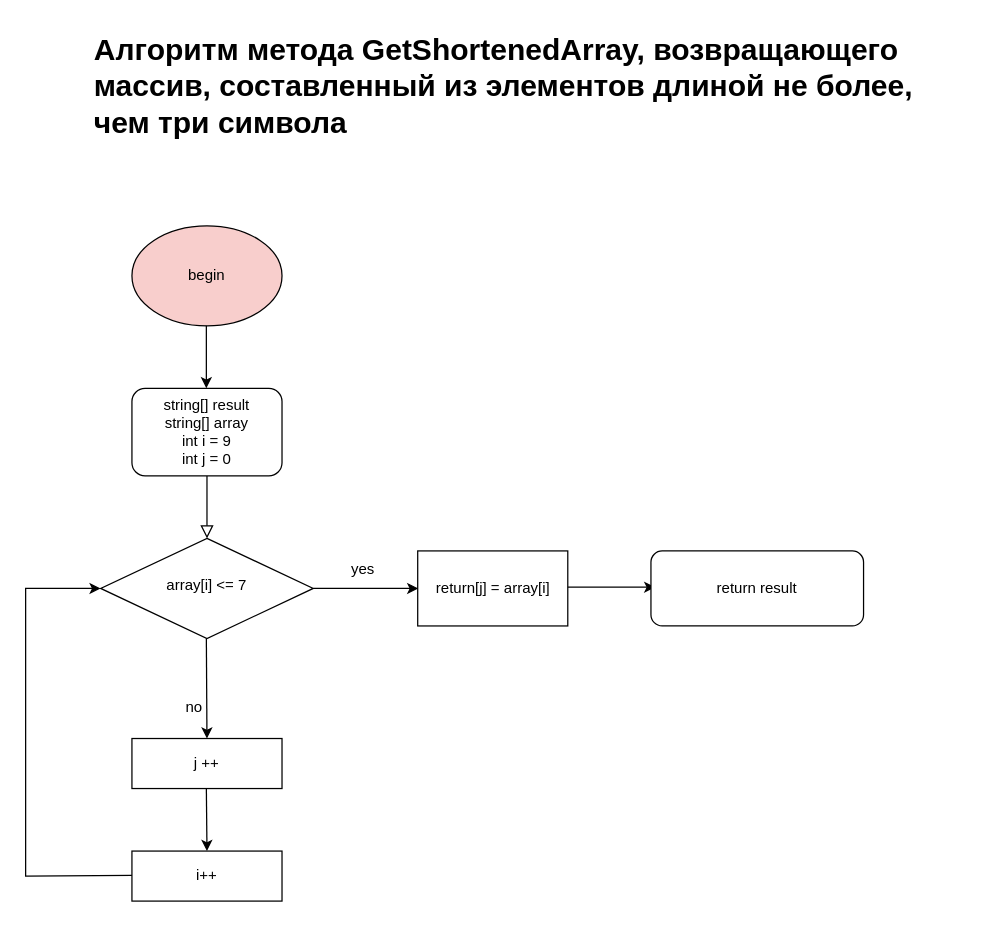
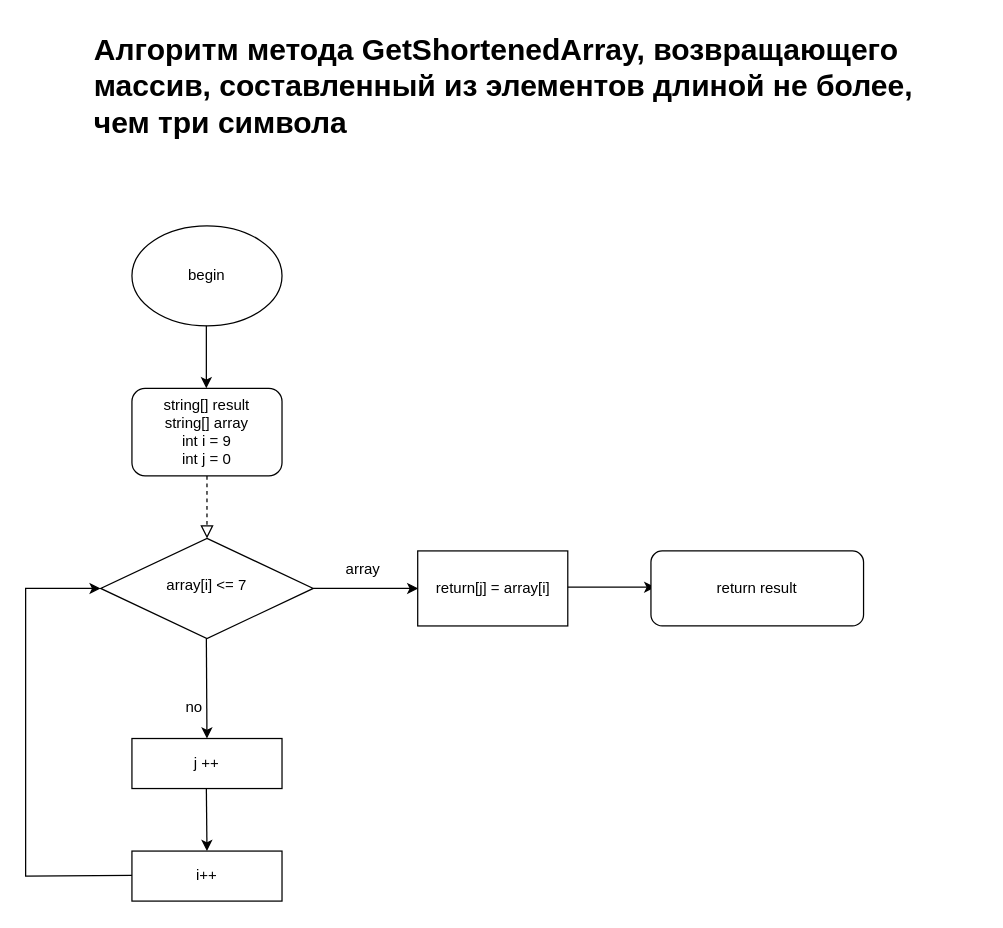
- <mxCell id="16" value="begin" style="ellipse;whiteSpace=wrap;html=1;fontSize=12;fillColor=#f8cecc;" vertex="1" parent="1"><mxGeometry x="105" y="180" width="120" height="80" as="geometry" /></mxCell>
+ <mxCell id="16" value="begin" style="ellipse;whiteSpace=wrap;html=1;fontSize=12;" vertex="1" parent="1"><mxGeometry x="105" y="180" width="120" height="80" as="geometry" /></mxCell>
- <mxCell id="2" value="" style="rounded=0;html=1;jettySize=auto;orthogonalLoop=1;fontSize=11;endArrow=block;endFill=0;endSize=8;strokeWidth=1;shadow=0;labelBackgroundColor=none;edgeStyle=orthogonalEdgeStyle;" parent="1" source="3" target="4" edge="1"><mxGeometry relative="1" as="geometry" /></mxCell>
+ <mxCell id="2" value="" style="rounded=0;html=1;jettySize=auto;orthogonalLoop=1;fontSize=11;endArrow=block;endFill=0;endSize=8;strokeWidth=1;shadow=0;labelBackgroundColor=none;edgeStyle=orthogonalEdgeStyle;dashed=1;" parent="1" source="3" target="4" edge="1"><mxGeometry relative="1" as="geometry" /></mxCell>
- <mxCell id="9" value="yes" style="text;html=1;strokeColor=none;fillColor=none;align=center;verticalAlign=middle;whiteSpace=wrap;rounded=0;fontSize=12;" vertex="1" parent="1"><mxGeometry x="260" y="440" width="60" height="30" as="geometry" /></mxCell>
+ <mxCell id="9" value="array" style="text;html=1;strokeColor=none;fillColor=none;align=center;verticalAlign=middle;whiteSpace=wrap;rounded=0;fontSize=12;" vertex="1" parent="1"><mxGeometry x="260" y="440" width="60" height="30" as="geometry" /></mxCell>
